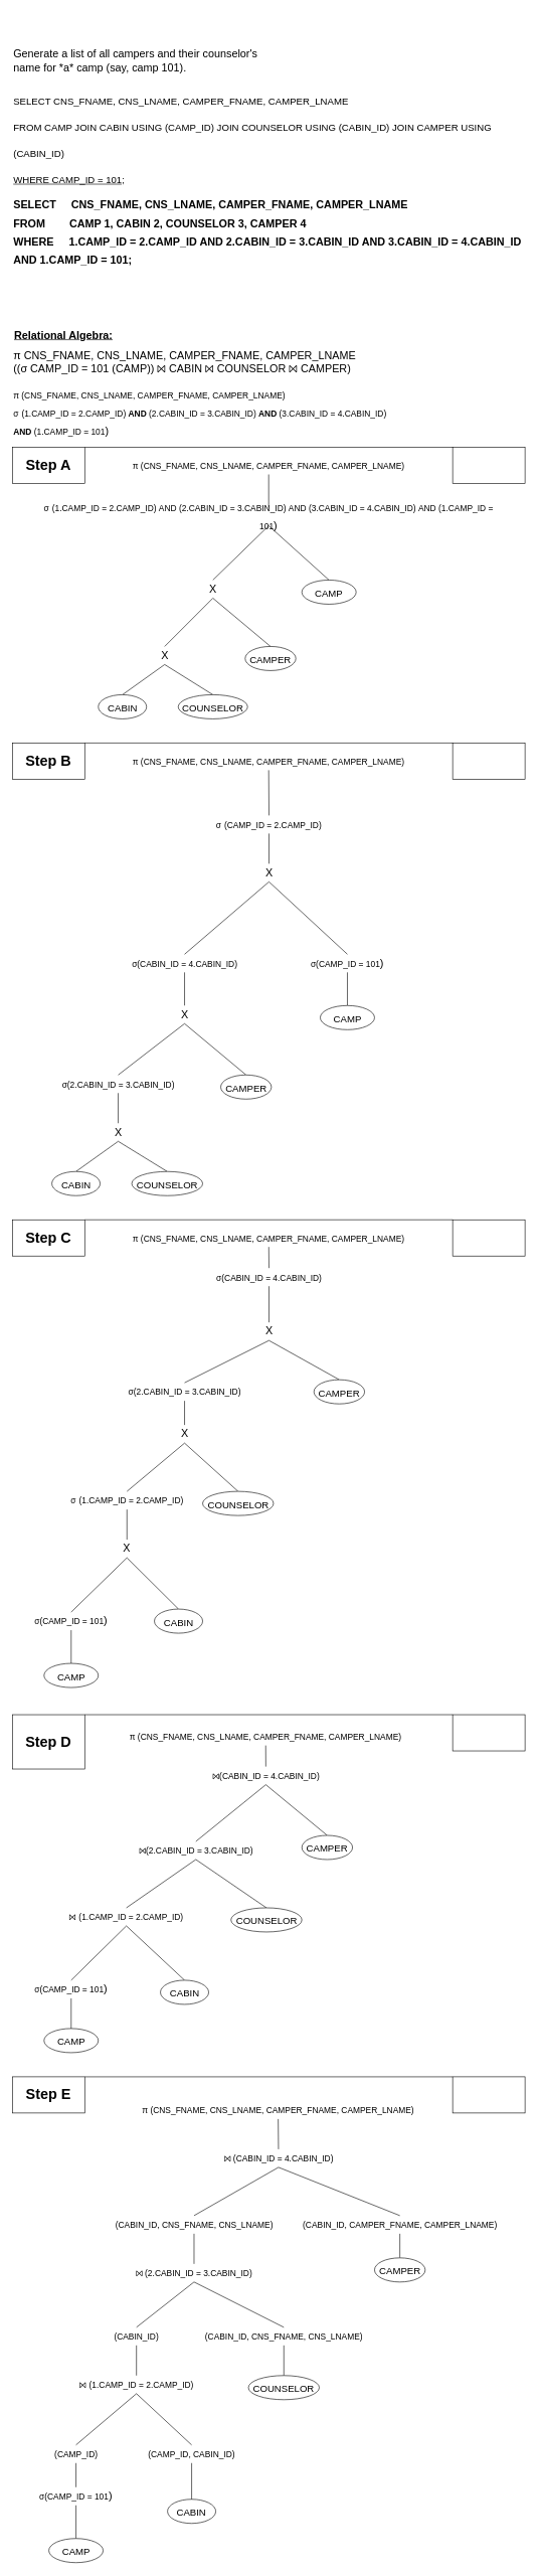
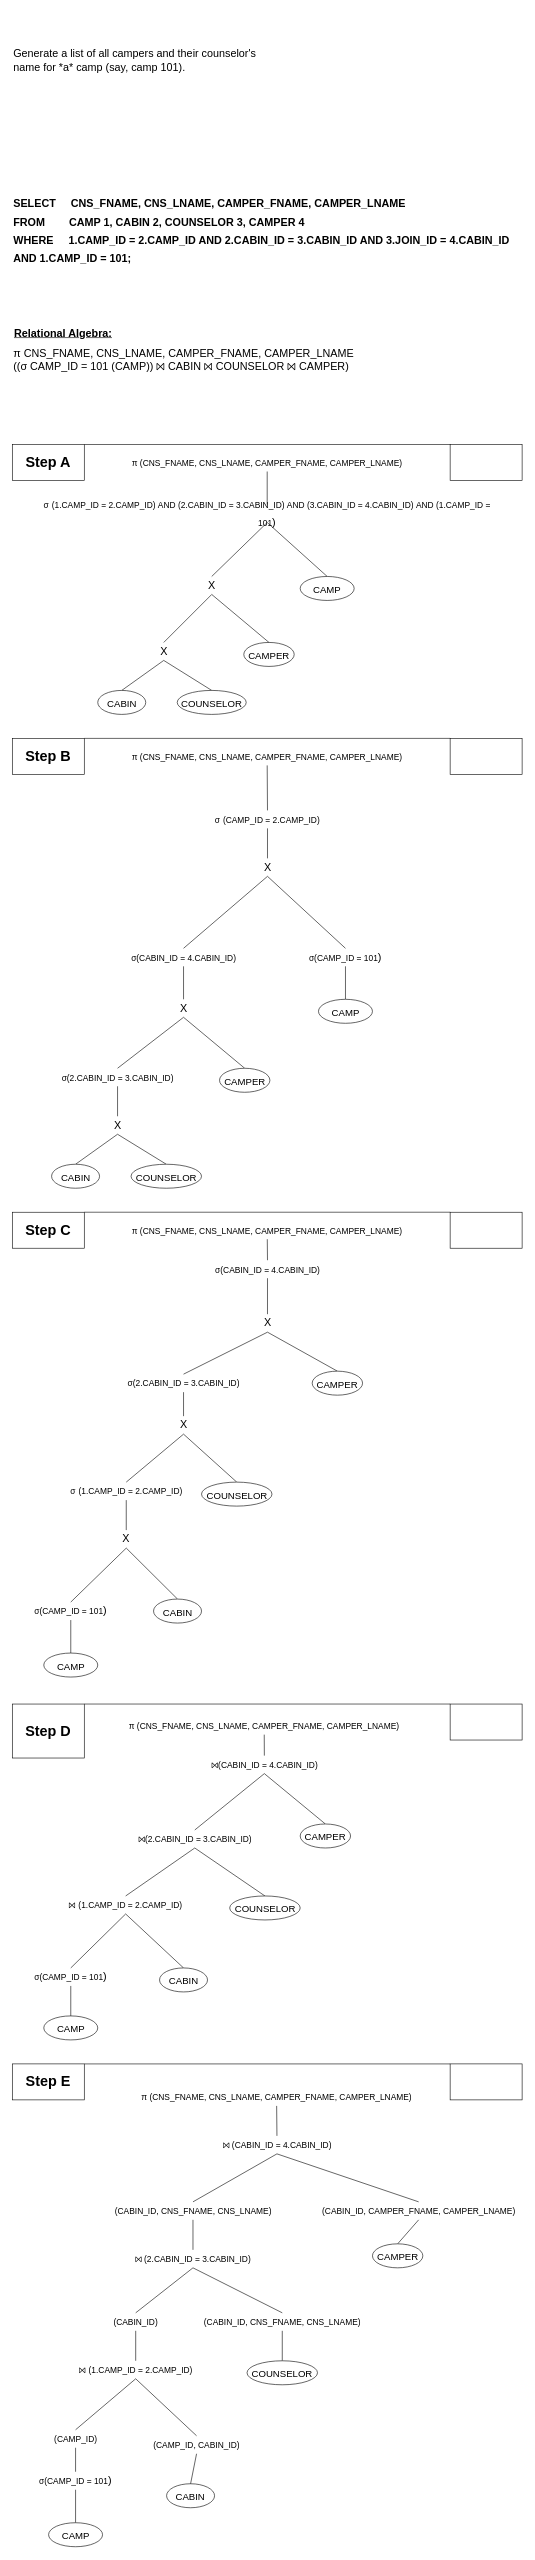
- <mxCell id="7" value="&lt;div&gt;&lt;span style=&quot;font-size: medium&quot;&gt;SELECT &lt;/span&gt;&lt;span style=&quot;font-size: medium&quot;&gt;&#09;&lt;/span&gt;&lt;span style=&quot;font-size: medium&quot;&gt;CNS_FNAME, CNS_LNAME, CAMPER_FNAME, CAMPER_LNAME&lt;/span&gt;&lt;br&gt;&lt;/div&gt;&lt;div&gt;&lt;font size=&quot;3&quot;&gt;&lt;span&gt;&#09;&lt;/span&gt;FROM &lt;span&gt;&#09;&lt;/span&gt;CAMP JOIN CABIN USING (CAMP_ID) JOIN COUNSELOR USING (CABIN_ID) JOIN CAMPER USING (CABIN_ID)&lt;/font&gt;&lt;/div&gt;&lt;div&gt;&#09;&lt;font size=&quot;3&quot;&gt;&lt;u&gt;WHERE &#09;CAMP_ID = 101;&lt;/u&gt;&lt;/font&gt;&lt;/div&gt;" style="text;html=1;strokeColor=none;fillColor=none;align=left;verticalAlign=middle;whiteSpace=wrap;rounded=0;fontSize=36;" vertex="1" parent="6"><mxGeometry y="100" width="820" height="150" as="geometry" /></mxCell>
- <mxCell id="9" value="&lt;b style=&quot;line-height: 1.7&quot;&gt;SELECT&amp;nbsp; &amp;nbsp; &amp;nbsp;CNS_FNAME, CNS_LNAME, CAMPER_FNAME, CAMPER_LNAME&lt;br&gt;FROM&amp;nbsp; &amp;nbsp; &amp;nbsp; &amp;nbsp; CAMP 1, CABIN 2, COUNSELOR 3, CAMPER 4&lt;br&gt;WHERE&amp;nbsp; &amp;nbsp; &amp;nbsp;1.CAMP_ID = 2.CAMP_ID AND 2.CABIN_ID = 3.CABIN_ID AND 3.CABIN_ID = 4.CABIN_ID AND 1.CAMP_ID = 101;&lt;/b&gt;" style="text;html=1;strokeColor=none;fillColor=none;align=left;verticalAlign=middle;whiteSpace=wrap;rounded=0;fontSize=18;" vertex="1" parent="5"><mxGeometry y="280" width="850" height="170" as="geometry" /></mxCell>
+ <mxCell id="9" value="&lt;b style=&quot;line-height: 1.7&quot;&gt;SELECT&amp;nbsp; &amp;nbsp; &amp;nbsp;CNS_FNAME, CNS_LNAME, CAMPER_FNAME, CAMPER_LNAME&lt;br&gt;FROM&amp;nbsp; &amp;nbsp; &amp;nbsp; &amp;nbsp; CAMP 1, CABIN 2, COUNSELOR 3, CAMPER 4&lt;br&gt;WHERE&amp;nbsp; &amp;nbsp; &amp;nbsp;1.CAMP_ID = 2.CAMP_ID AND 2.CABIN_ID = 3.CABIN_ID AND 3.JOIN_ID = 4.CABIN_ID AND 1.CAMP_ID = 101;&lt;/b&gt;" style="text;html=1;strokeColor=none;fillColor=none;align=left;verticalAlign=middle;whiteSpace=wrap;rounded=0;fontSize=18;" vertex="1" parent="5"><mxGeometry y="280" width="850" height="170" as="geometry" /></mxCell>
- <mxCell id="10" value="&lt;p style=&quot;line-height: 1.4&quot;&gt;&lt;font style=&quot;font-size: 14px ; line-height: 1.2&quot;&gt;π (CNS_FNAME, CNS_LNAME, CAMPER_FNAME, CAMPER_LNAME)&lt;br&gt;&lt;/font&gt;&lt;font style=&quot;font-size: 14px&quot;&gt;σ&lt;/font&gt;&amp;nbsp;&lt;font style=&quot;font-size: 14px&quot;&gt;(1&lt;/font&gt;&lt;span style=&quot;line-height: 1.7&quot;&gt;&lt;font style=&quot;font-size: 14px&quot;&gt;.CAMP_ID = 2.CAMP_ID) &lt;b&gt;AND&lt;/b&gt; (2.CABIN_ID = 3.CABIN_ID) &lt;b&gt;AND&lt;/b&gt; (3.CABIN_ID = 4.CABIN_ID) &lt;b&gt;AND&lt;/b&gt; (1.CAMP_ID = 101&lt;/font&gt;&lt;/span&gt;)&lt;/p&gt;" style="text;html=1;strokeColor=none;fillColor=none;align=left;verticalAlign=middle;whiteSpace=wrap;rounded=0;fontSize=18;" vertex="1" parent="1"><mxGeometry y="630" width="630" height="110" as="geometry" x="20" /></mxCell>
- <mxCell id="132" value="(CABIN_ID, CAMPER_FNAME, CAMPER_LNAME)" style="text;html=1;strokeColor=none;fillColor=none;align=center;verticalAlign=middle;whiteSpace=wrap;rounded=0;fontSize=14;" vertex="1" parent="1"><mxGeometry x="499.75" y="3670" width="325.5" height="30" as="geometry" /></mxCell>
+ <mxCell id="132" value="(CABIN_ID, CAMPER_FNAME, CAMPER_LNAME)" style="text;html=1;strokeColor=none;fillColor=none;align=center;verticalAlign=middle;whiteSpace=wrap;rounded=0;fontSize=14;" vertex="1" parent="1"><mxGeometry x="534.75" y="3670" width="325.5" height="30" as="geometry" /></mxCell>
- <mxCell id="130" value="&lt;font style=&quot;font-size: 14px&quot;&gt;(CAMP_ID, CABIN_ID)&lt;/font&gt;" style="text;html=1;strokeColor=none;fillColor=none;align=center;verticalAlign=middle;whiteSpace=wrap;rounded=0;fontSize=18;" vertex="1" parent="1"><mxGeometry x="240" y="4050" width="154.5" height="30" as="geometry" /></mxCell>
+ <mxCell id="130" value="&lt;font style=&quot;font-size: 14px&quot;&gt;(CAMP_ID, CABIN_ID)&lt;/font&gt;" style="text;html=1;strokeColor=none;fillColor=none;align=center;verticalAlign=middle;whiteSpace=wrap;rounded=0;fontSize=18;" vertex="1" parent="1"><mxGeometry x="250" y="4060" width="154.5" height="30" as="geometry" /></mxCell>
